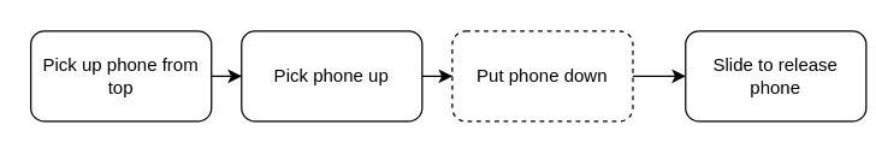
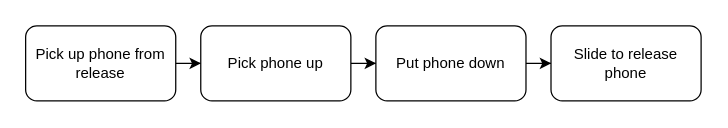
- <mxCell id="3" value="Pick up phone from top" style="rounded=1;whiteSpace=wrap;html=1;" vertex="1" parent="1"><mxGeometry x="20" y="20" width="120" height="60" as="geometry" /></mxCell>
+ <mxCell id="3" value="Pick up phone from release" style="rounded=1;whiteSpace=wrap;html=1;" vertex="1" parent="1"><mxGeometry x="20" y="20" width="120" height="60" as="geometry" /></mxCell>
- <mxCell id="7" value="Put phone down" style="whiteSpace=wrap;html=1;rounded=1;dashed=1;" vertex="1" parent="1"><mxGeometry x="300" y="20" width="120" height="60" as="geometry" /></mxCell>
+ <mxCell id="7" value="Put phone down" style="whiteSpace=wrap;html=1;rounded=1;" vertex="1" parent="1"><mxGeometry x="300" y="20" width="120" height="60" as="geometry" /></mxCell>
- <mxCell id="8" value="Slide to release phone" style="whiteSpace=wrap;html=1;rounded=1;" vertex="1" parent="1"><mxGeometry x="455" y="20" width="120" height="60" as="geometry" /></mxCell>
+ <mxCell id="8" value="Slide to release phone" style="whiteSpace=wrap;html=1;rounded=1;" vertex="1" parent="1"><mxGeometry x="440" y="20" width="120" height="60" as="geometry" /></mxCell>
